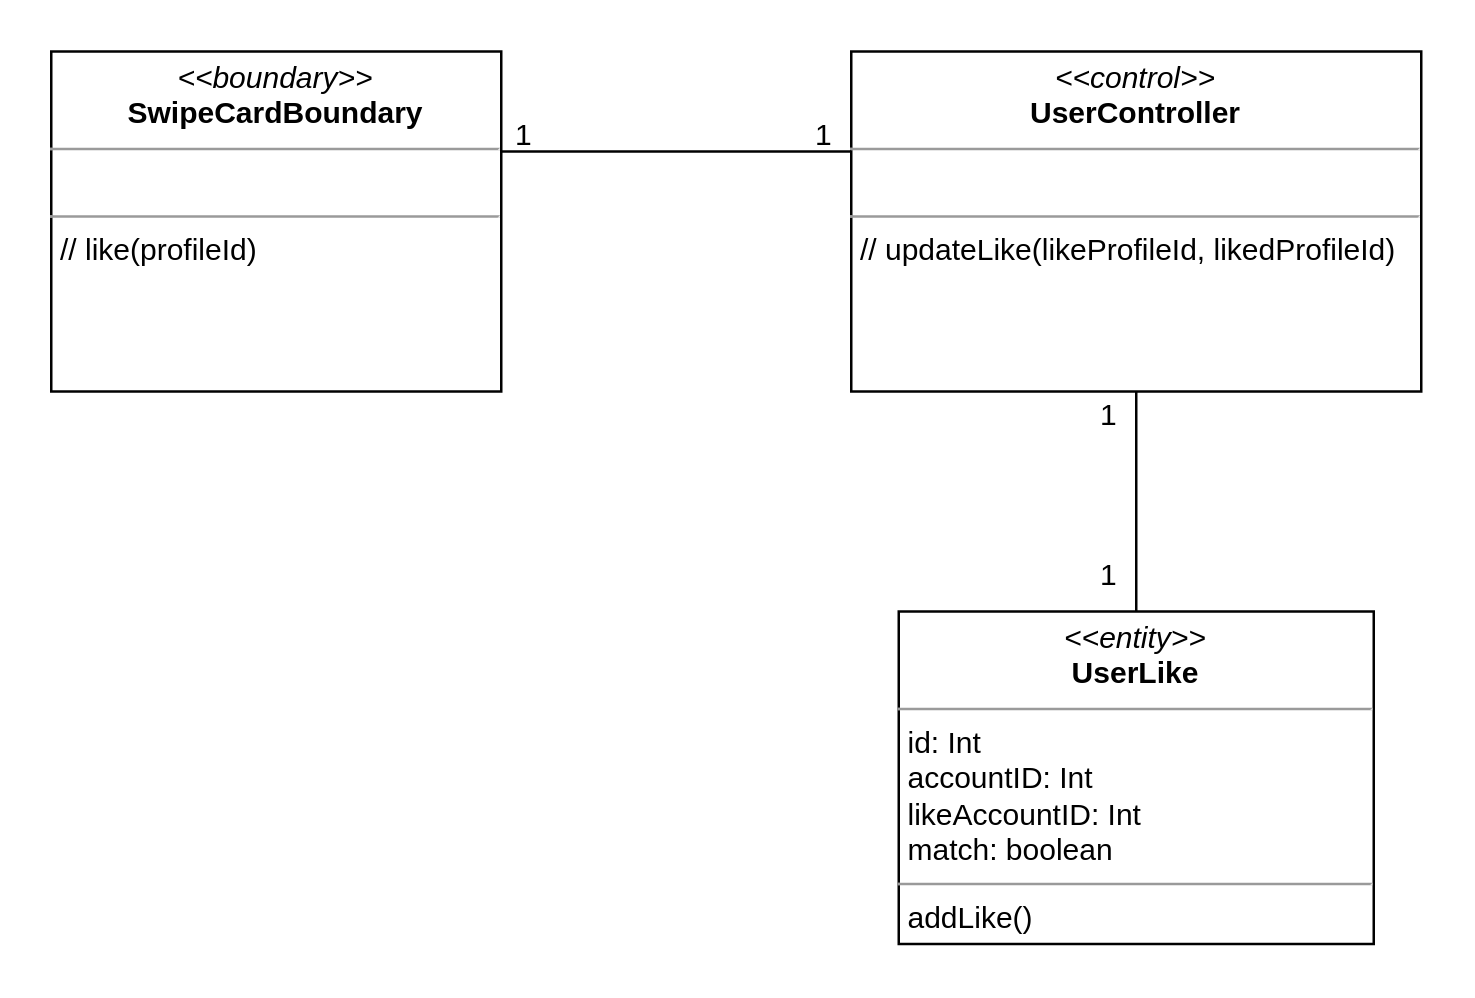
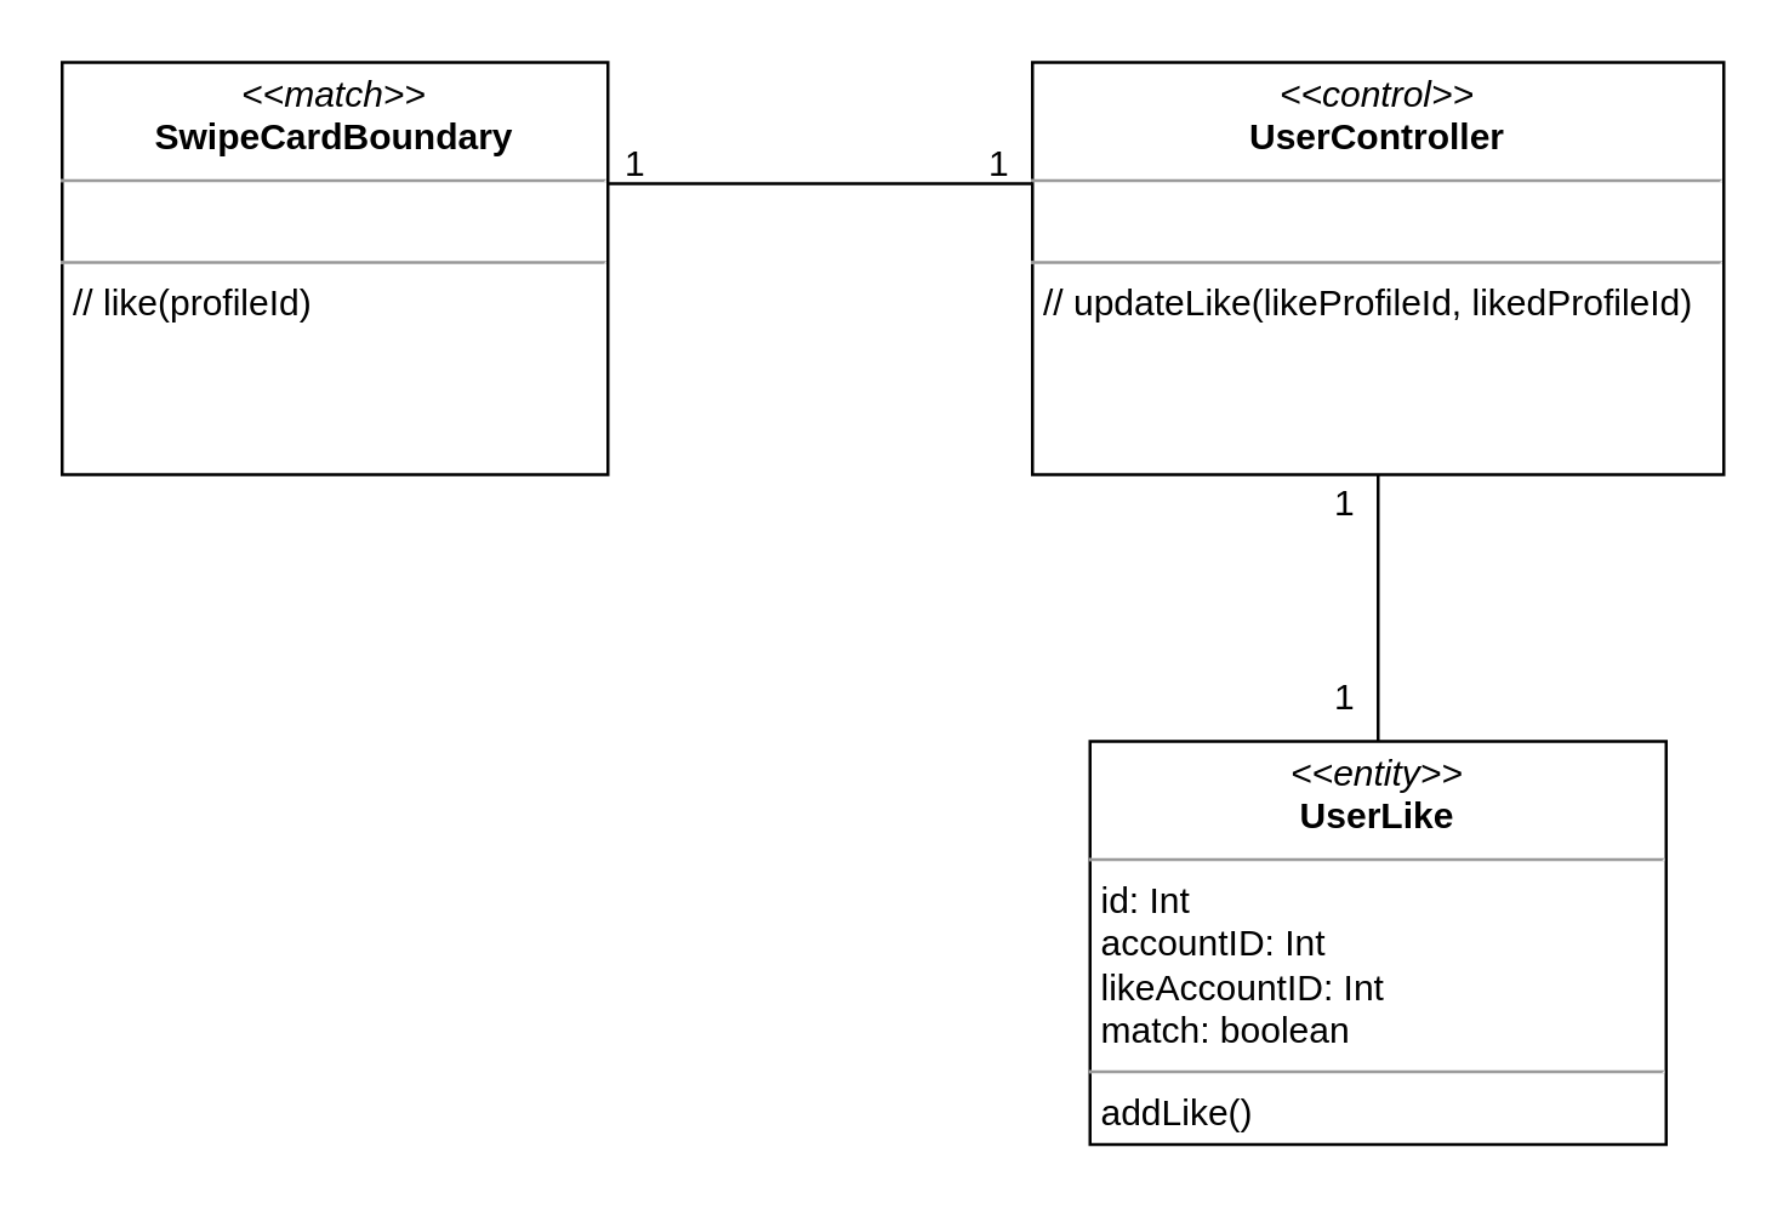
- <mxCell id="2" value="&lt;p style=&quot;margin: 0px ; margin-top: 4px ; text-align: center&quot;&gt;&lt;i&gt;&amp;lt;&amp;lt;boundary&amp;gt;&amp;gt;&lt;/i&gt;&lt;br&gt;&lt;b&gt;SwipeCardBoundary&lt;/b&gt;&lt;/p&gt;&lt;hr size=&quot;1&quot;&gt;&lt;p style=&quot;margin: 0px ; margin-left: 4px&quot;&gt;&lt;font style=&quot;font-size: 6px&quot;&gt;&lt;br&gt;&lt;/font&gt;&lt;/p&gt;&lt;hr size=&quot;1&quot;&gt;&lt;p style=&quot;margin: 0px ; margin-left: 4px&quot;&gt;// like(profileId)&lt;/p&gt;" style="verticalAlign=top;align=left;overflow=fill;fontSize=12;fontFamily=Helvetica;html=1;fillColor=#ffffff;" parent="1" vertex="1"><mxGeometry x="20" y="20" width="180" height="136" as="geometry" /></mxCell>
+ <mxCell id="2" value="&lt;p style=&quot;margin: 0px ; margin-top: 4px ; text-align: center&quot;&gt;&lt;i&gt;&amp;lt;&amp;lt;match&amp;gt;&amp;gt;&lt;/i&gt;&lt;br&gt;&lt;b&gt;SwipeCardBoundary&lt;/b&gt;&lt;/p&gt;&lt;hr size=&quot;1&quot;&gt;&lt;p style=&quot;margin: 0px ; margin-left: 4px&quot;&gt;&lt;font style=&quot;font-size: 6px&quot;&gt;&lt;br&gt;&lt;/font&gt;&lt;/p&gt;&lt;hr size=&quot;1&quot;&gt;&lt;p style=&quot;margin: 0px ; margin-left: 4px&quot;&gt;// like(profileId)&lt;/p&gt;" style="verticalAlign=top;align=left;overflow=fill;fontSize=12;fontFamily=Helvetica;html=1;fillColor=#ffffff;" parent="1" vertex="1"><mxGeometry x="20" y="20" width="180" height="136" as="geometry" /></mxCell>
